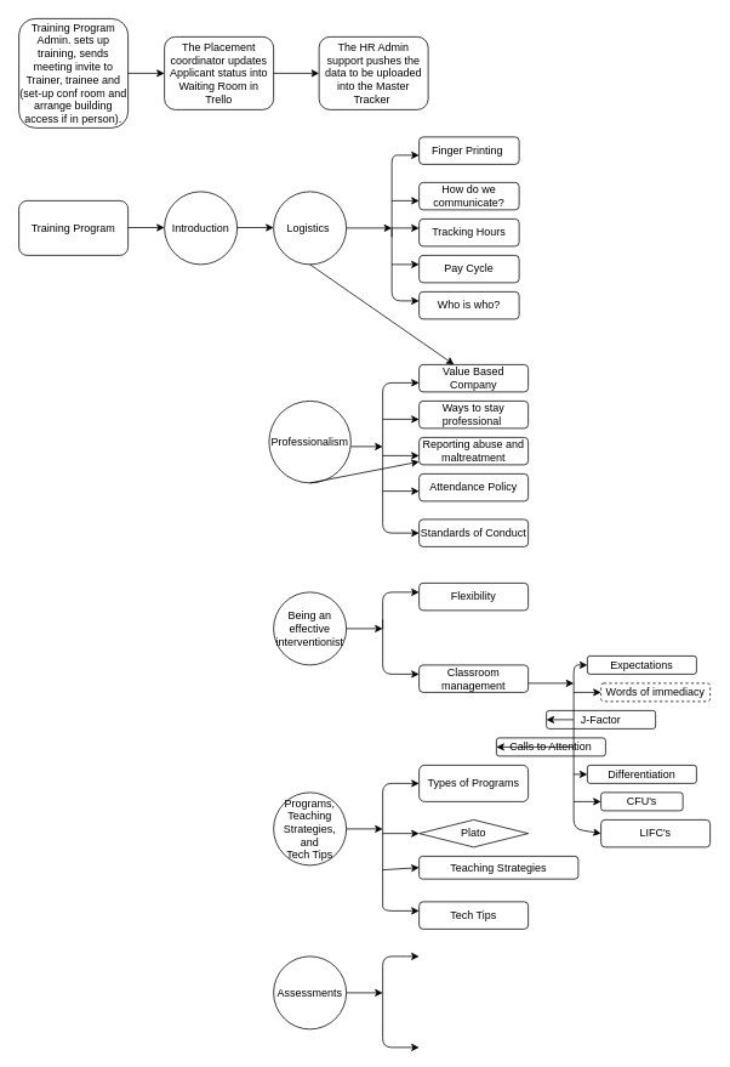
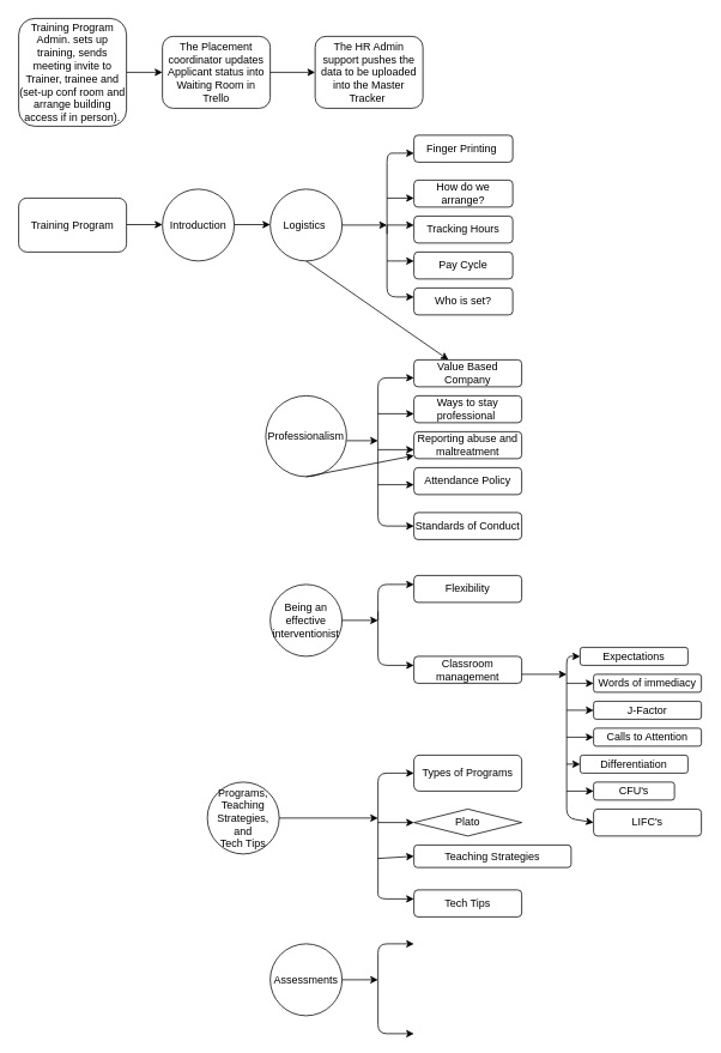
- <mxCell id="17" value="How do we communicate?" style="rounded=1;whiteSpace=wrap;html=1;" vertex="1" parent="1"><mxGeometry x="460" y="200" width="110" height="30" as="geometry" /></mxCell>
+ <mxCell id="17" value="How do we arrange?" style="rounded=1;whiteSpace=wrap;html=1;" vertex="1" parent="1"><mxGeometry x="460" y="200" width="110" height="30" as="geometry" /></mxCell>
- <mxCell id="22" value="Who is who?" style="rounded=1;whiteSpace=wrap;html=1;" vertex="1" parent="1"><mxGeometry x="460" y="320" width="110" height="30" as="geometry" /></mxCell>
+ <mxCell id="22" value="Who is set?" style="rounded=1;whiteSpace=wrap;html=1;" vertex="1" parent="1"><mxGeometry x="460" y="320" width="110" height="30" as="geometry" /></mxCell>
- <mxCell id="45" value="Words of immediacy" style="rounded=1;whiteSpace=wrap;html=1;dashed=1;" vertex="1" parent="1"><mxGeometry x="660" y="750" width="120" height="20" as="geometry" /></mxCell>
+ <mxCell id="45" value="Words of immediacy" style="rounded=1;whiteSpace=wrap;html=1;" vertex="1" parent="1"><mxGeometry x="660" y="750" width="120" height="20" as="geometry" /></mxCell>
- <mxCell id="47" value="J-Factor" style="rounded=1;whiteSpace=wrap;html=1;" vertex="1" parent="1"><mxGeometry x="600" y="780" width="120" height="20" as="geometry" /></mxCell>
+ <mxCell id="47" value="J-Factor" style="rounded=1;whiteSpace=wrap;html=1;" vertex="1" parent="1"><mxGeometry x="660" y="780" width="120" height="20" as="geometry" /></mxCell>
- <mxCell id="49" value="Calls to Attention" style="rounded=1;whiteSpace=wrap;html=1;" vertex="1" parent="1"><mxGeometry x="545" y="810" width="120" height="20" as="geometry" /></mxCell>
+ <mxCell id="49" value="Calls to Attention" style="rounded=1;whiteSpace=wrap;html=1;" vertex="1" parent="1"><mxGeometry x="660" y="810" width="120" height="20" as="geometry" /></mxCell>
- <mxCell id="58" value="Programs, Teaching Strategies, and &lt;br&gt;Tech Tips" style="ellipse;whiteSpace=wrap;html=1;aspect=fixed;" vertex="1" parent="1"><mxGeometry x="300" y="870" width="80" height="80" as="geometry" /></mxCell>
+ <mxCell id="58" value="Programs, Teaching Strategies, and &lt;br&gt;Tech Tips" style="ellipse;whiteSpace=wrap;html=1;aspect=fixed;" vertex="1" parent="1"><mxGeometry x="230" y="870" width="80" height="80" as="geometry" /></mxCell>
